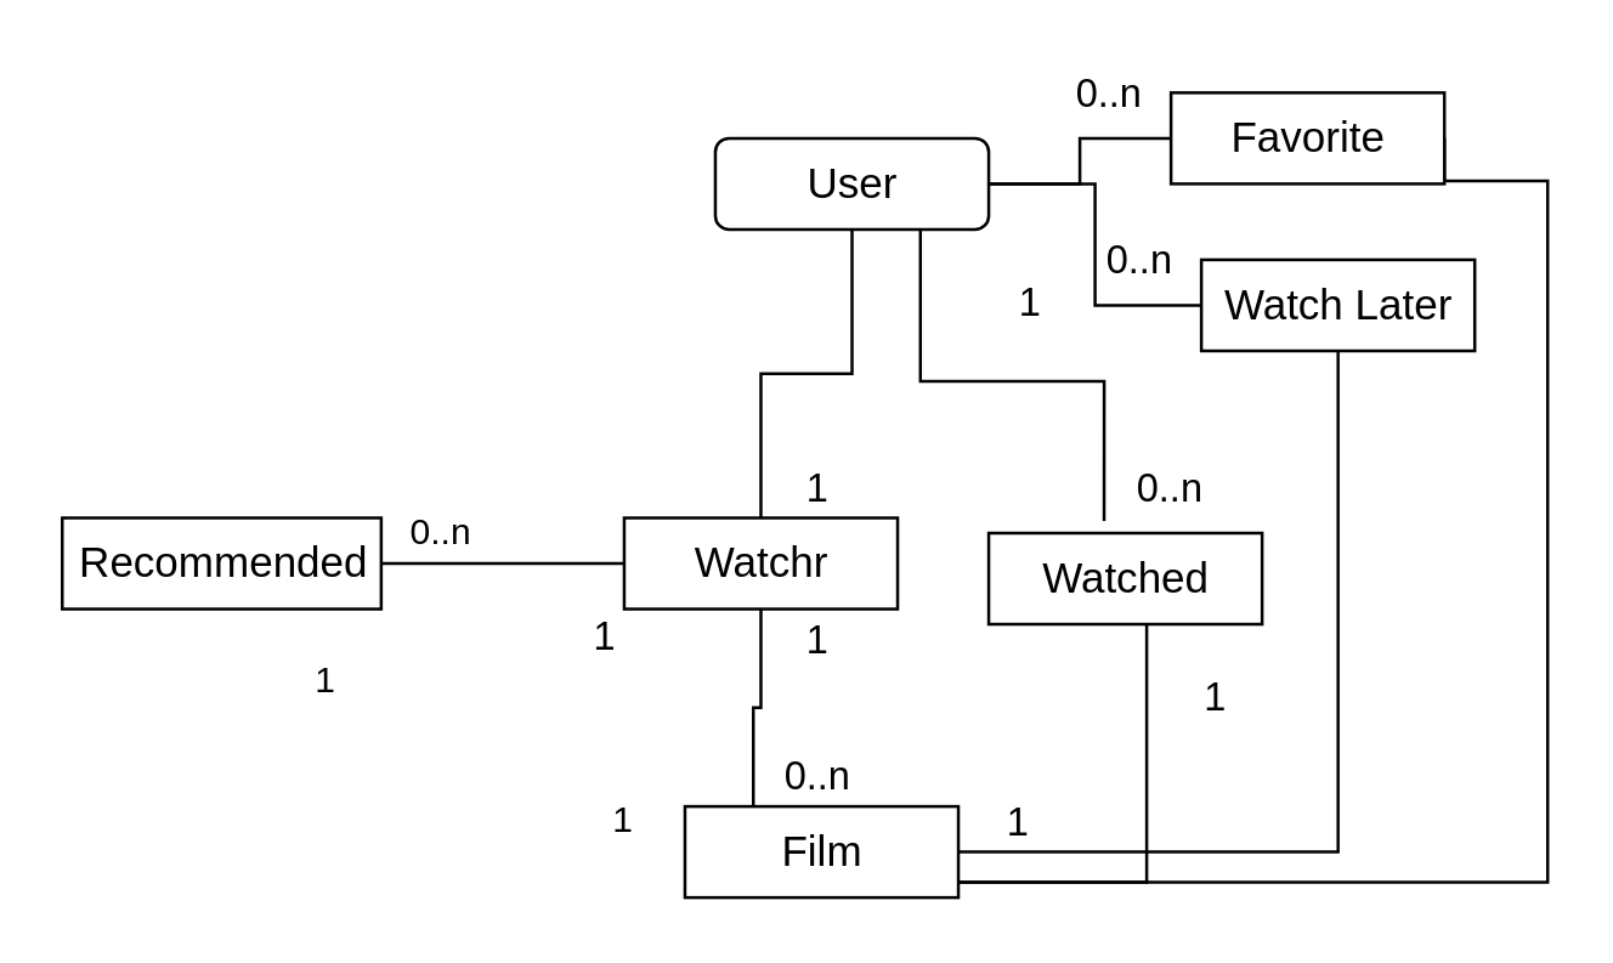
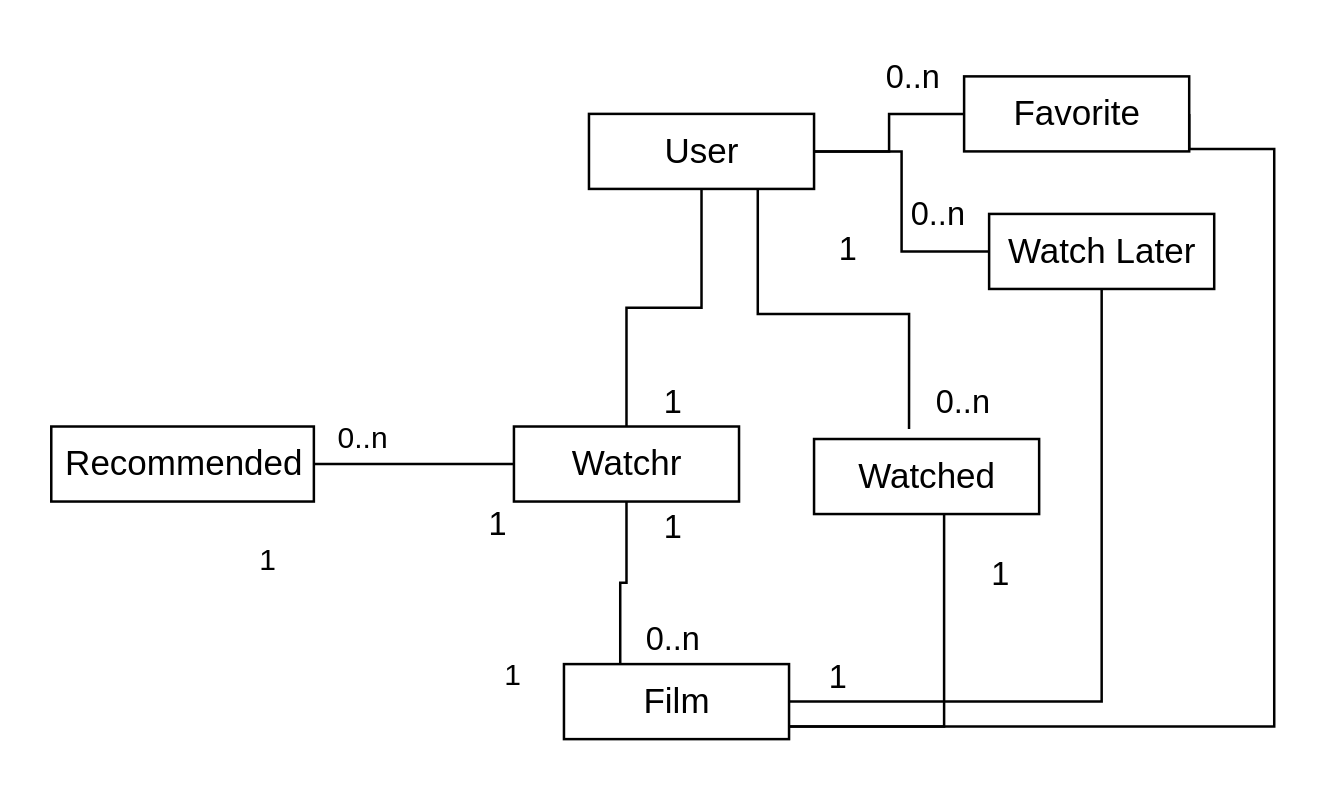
- <mxCell id="5" value="&lt;div style=&quot;font-size: 14px;&quot;&gt;User&lt;/div&gt;" style="html=1;fontSize=14;rounded=1;" parent="1" vertex="1"><mxGeometry x="235" y="45" width="90" height="30" as="geometry" /></mxCell>
+ <mxCell id="5" value="&lt;div style=&quot;font-size: 14px;&quot;&gt;User&lt;/div&gt;" style="html=1;fontSize=14;" parent="1" vertex="1"><mxGeometry x="235" y="45" width="90" height="30" as="geometry" /></mxCell>
